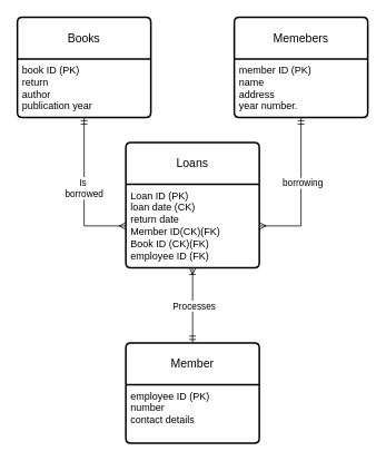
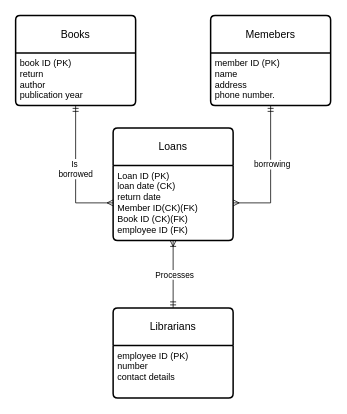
- <mxCell id="9" value="member ID (PK)&lt;div&gt;name&lt;/div&gt;&lt;div&gt;address&lt;/div&gt;&lt;div&gt;year number.&lt;/div&gt;" style="align=left;strokeColor=none;fillColor=none;spacingLeft=4;fontSize=12;verticalAlign=top;resizable=0;rotatable=0;part=1;html=1;" vertex="1" parent="8"><mxGeometry y="50" width="160" height="70" as="geometry" /></mxCell>
+ <mxCell id="9" value="member ID (PK)&lt;div&gt;name&lt;/div&gt;&lt;div&gt;address&lt;/div&gt;&lt;div&gt;phone number.&lt;/div&gt;" style="align=left;strokeColor=none;fillColor=none;spacingLeft=4;fontSize=12;verticalAlign=top;resizable=0;rotatable=0;part=1;html=1;" vertex="1" parent="8"><mxGeometry y="50" width="160" height="70" as="geometry" /></mxCell>
- <mxCell id="4" value="Member" style="swimlane;childLayout=stackLayout;horizontal=1;startSize=50;horizontalStack=0;rounded=1;fontSize=14;fontStyle=0;strokeWidth=2;resizeParent=0;resizeLast=1;shadow=0;dashed=0;align=center;arcSize=4;whiteSpace=wrap;html=1;" vertex="1" parent="1"><mxGeometry x="150" y="410" width="160" height="120" as="geometry" /></mxCell>
+ <mxCell id="4" value="Librarians" style="swimlane;childLayout=stackLayout;horizontal=1;startSize=50;horizontalStack=0;rounded=1;fontSize=14;fontStyle=0;strokeWidth=2;resizeParent=0;resizeLast=1;shadow=0;dashed=0;align=center;arcSize=4;whiteSpace=wrap;html=1;" vertex="1" parent="1"><mxGeometry x="150" y="410" width="160" height="120" as="geometry" /></mxCell>
